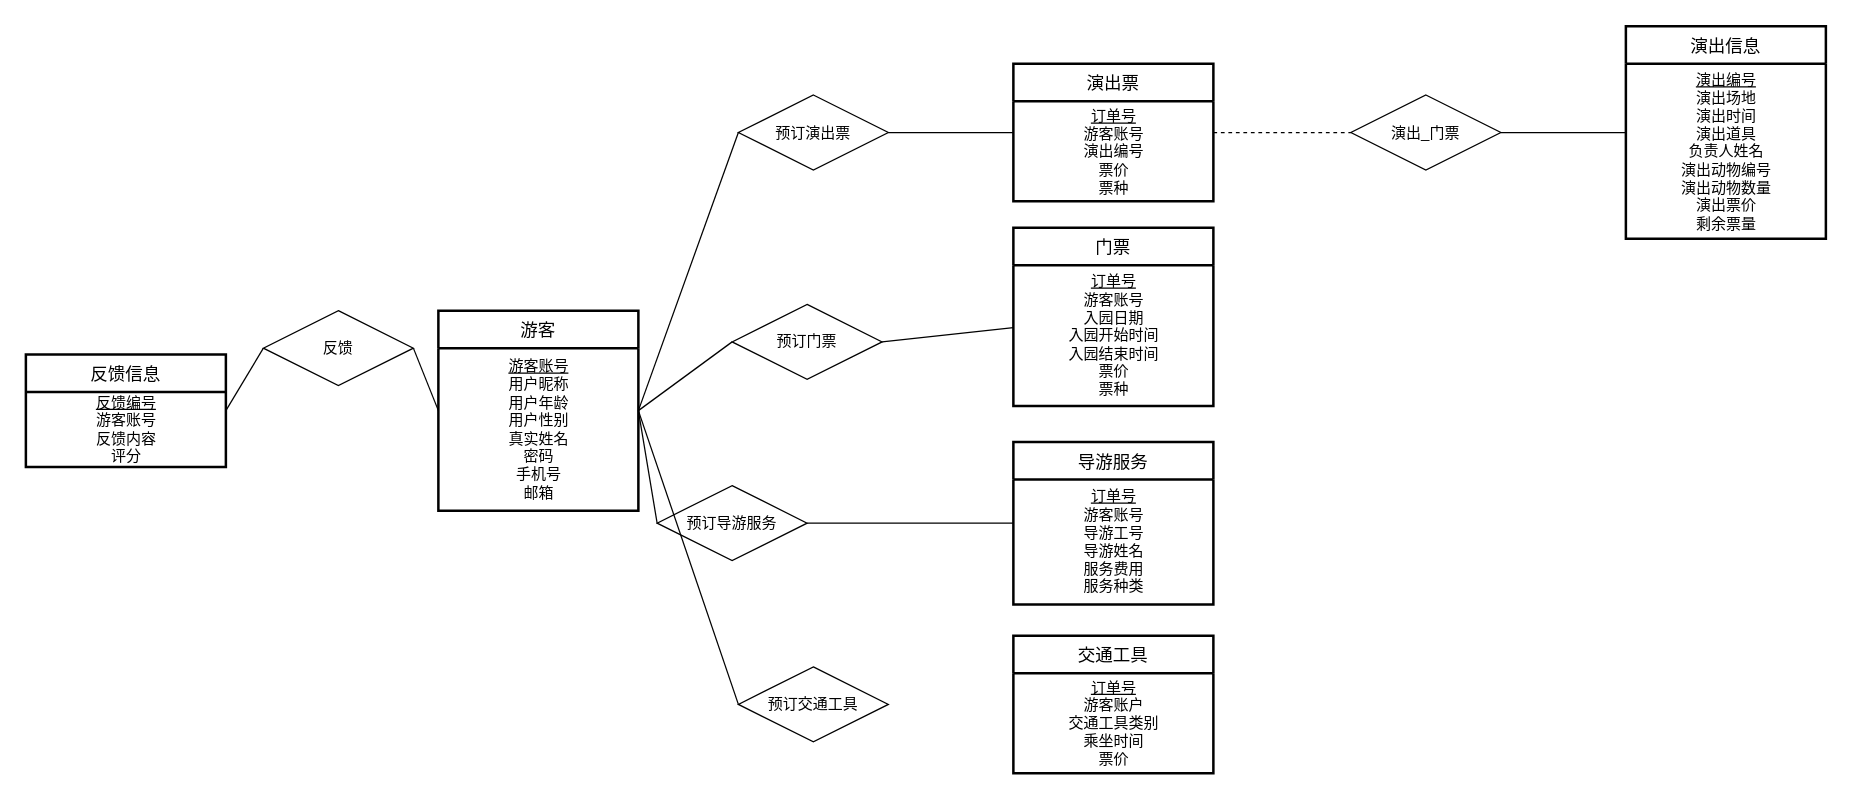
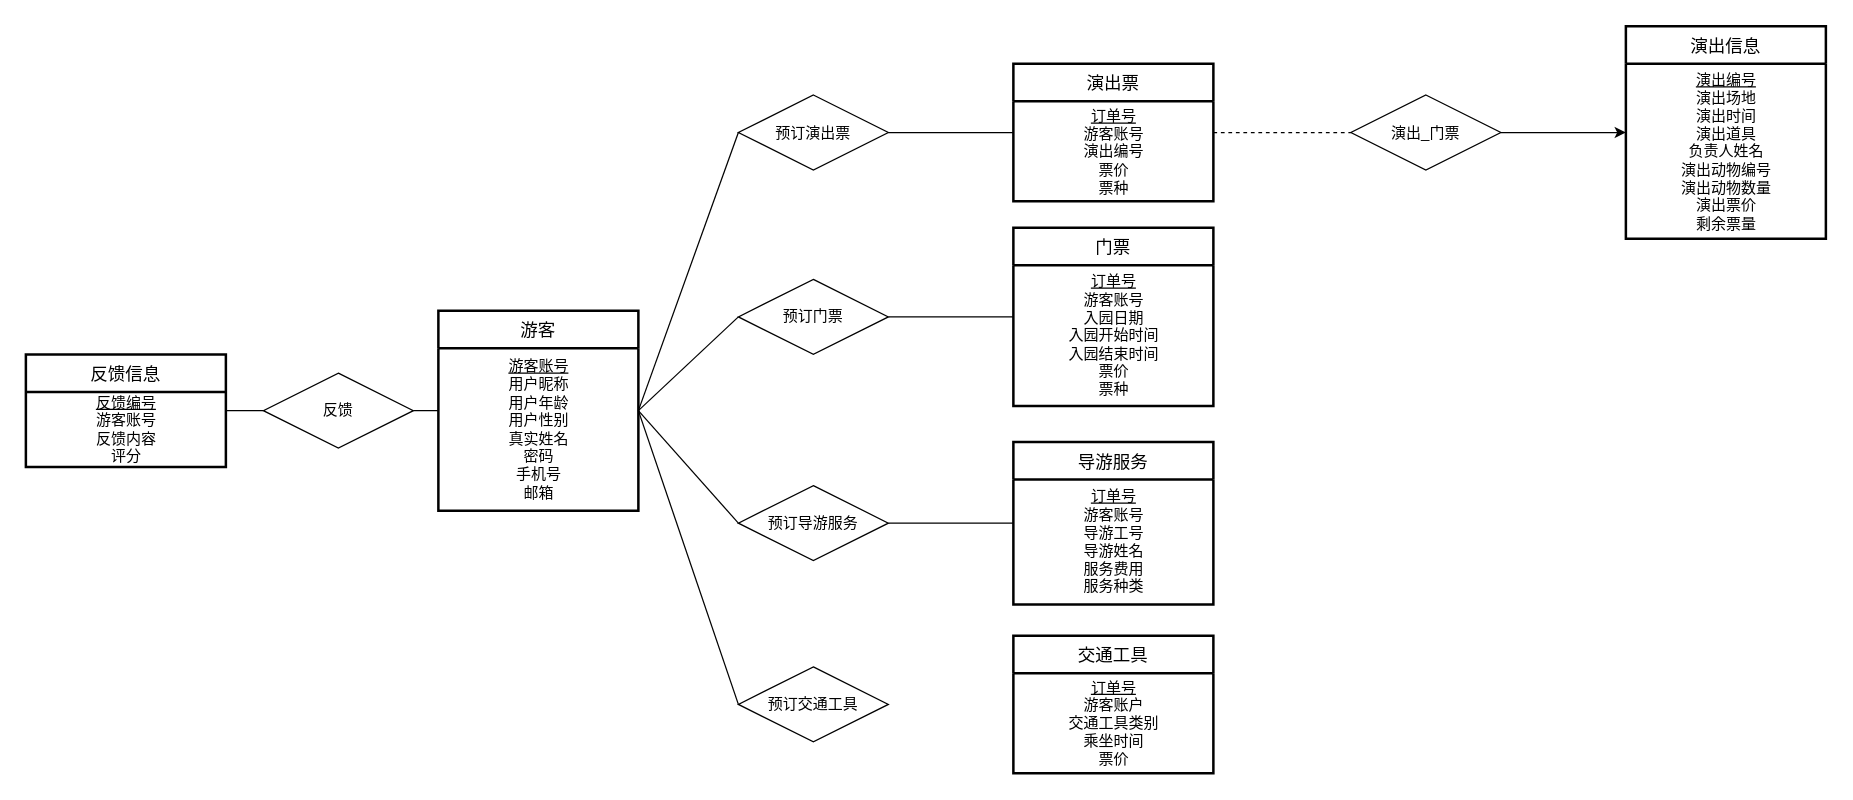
- <mxCell id="28" style="endArrow=none;html=1;fontFamily=Helvetica;fontSize=11;fontColor=#000000;align=center;strokeColor=#000000;exitX=1;exitY=0.5;exitDx=0;exitDy=0;" parent="1" source="29" target="8" edge="1"><mxGeometry relative="1" as="geometry" /></mxCell>
+ <mxCell id="28" style="endArrow=classic;html=1;fontFamily=Helvetica;fontSize=11;fontColor=#000000;align=center;strokeColor=#000000;exitX=1;exitY=0.5;exitDx=0;exitDy=0;" parent="1" source="29" target="8" edge="1"><mxGeometry relative="1" as="geometry" /></mxCell>
- <mxCell id="3" value="预订门票" style="shape=rhombus;perimeter=rhombusPerimeter;whiteSpace=wrap;html=1;align=center;" parent="1" vertex="1"><mxGeometry x="585" y="243" width="120" height="60" as="geometry" /></mxCell>
+ <mxCell id="3" value="预订门票" style="shape=rhombus;perimeter=rhombusPerimeter;whiteSpace=wrap;html=1;align=center;" parent="1" vertex="1"><mxGeometry x="590" y="223" width="120" height="60" as="geometry" /></mxCell>
- <mxCell id="32" value="反馈" style="shape=rhombus;perimeter=rhombusPerimeter;whiteSpace=wrap;html=1;align=center;" parent="1" vertex="1"><mxGeometry x="210" y="248" width="120" height="60" as="geometry" /></mxCell>
+ <mxCell id="32" value="反馈" style="shape=rhombus;perimeter=rhombusPerimeter;whiteSpace=wrap;html=1;align=center;" parent="1" vertex="1"><mxGeometry x="210" y="298" width="120" height="60" as="geometry" /></mxCell>
- <mxCell id="24" value="预订导游服务" style="shape=rhombus;perimeter=rhombusPerimeter;whiteSpace=wrap;html=1;align=center;" parent="1" vertex="1"><mxGeometry x="525" y="388" width="120" height="60" as="geometry" /></mxCell>
+ <mxCell id="24" value="预订导游服务" style="shape=rhombus;perimeter=rhombusPerimeter;whiteSpace=wrap;html=1;align=center;" parent="1" vertex="1"><mxGeometry x="590" y="388" width="120" height="60" as="geometry" /></mxCell>
